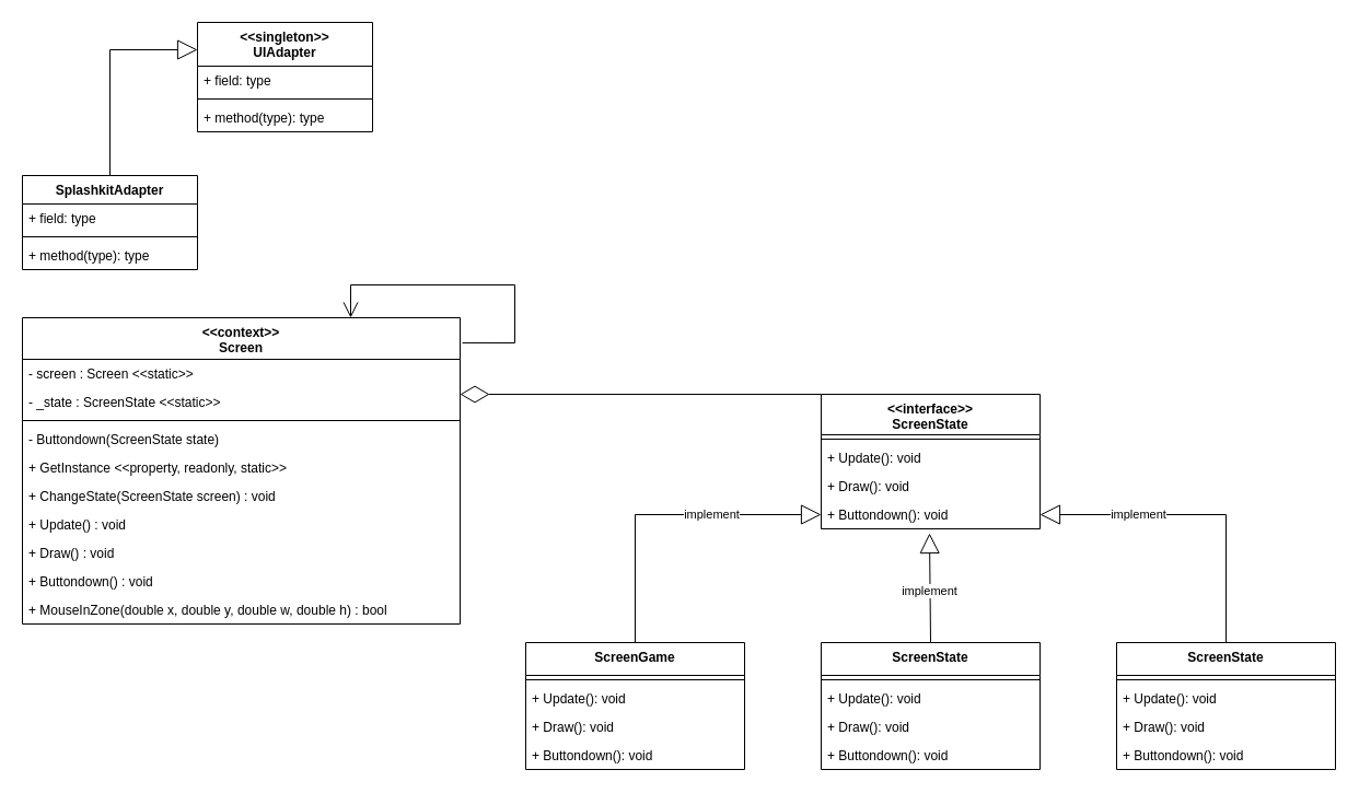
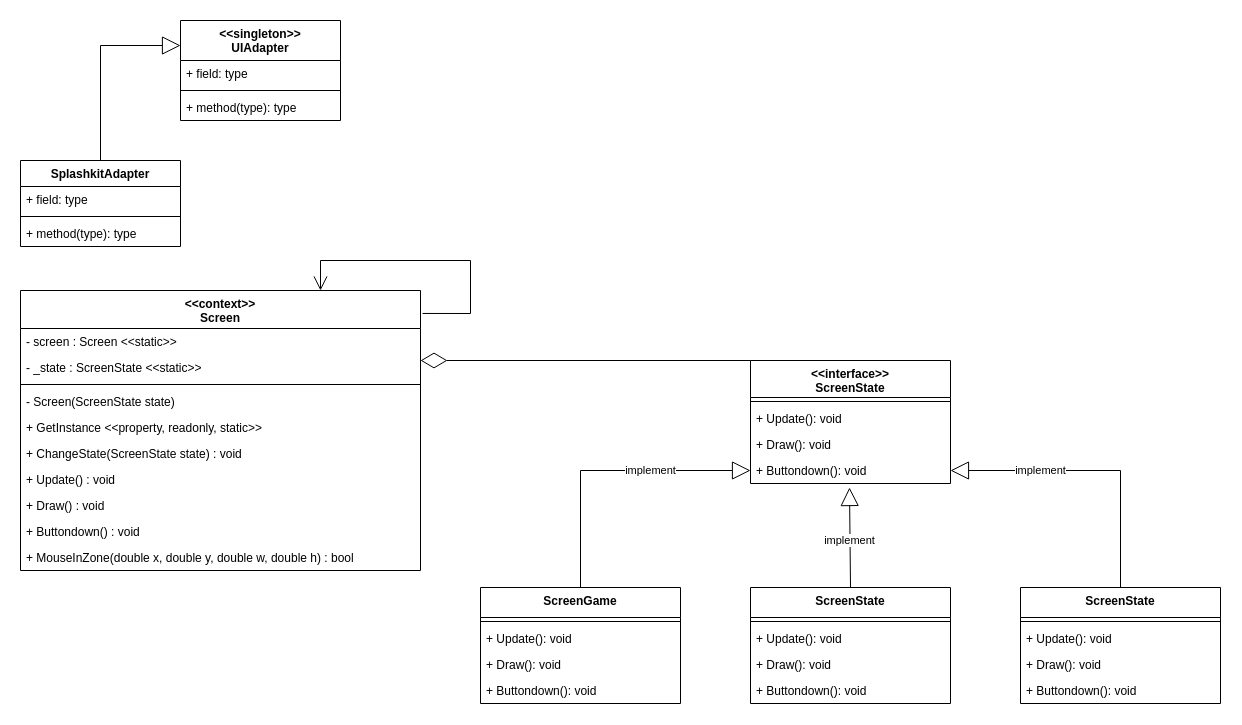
- <mxCell id="15" value="- Buttondown(ScreenState state)" style="text;strokeColor=none;fillColor=none;align=left;verticalAlign=top;spacingLeft=4;spacingRight=4;overflow=hidden;rotatable=0;points=[[0,0.5],[1,0.5]];portConstraint=eastwest;" vertex="1" parent="11"><mxGeometry y="98" width="400" height="26" as="geometry" /></mxCell>
+ <mxCell id="15" value="- Screen(ScreenState state)" style="text;strokeColor=none;fillColor=none;align=left;verticalAlign=top;spacingLeft=4;spacingRight=4;overflow=hidden;rotatable=0;points=[[0,0.5],[1,0.5]];portConstraint=eastwest;" vertex="1" parent="11"><mxGeometry y="98" width="400" height="26" as="geometry" /></mxCell>
- <mxCell id="17" value="+ ChangeState(ScreenState screen) : void" style="text;strokeColor=none;fillColor=none;align=left;verticalAlign=top;spacingLeft=4;spacingRight=4;overflow=hidden;rotatable=0;points=[[0,0.5],[1,0.5]];portConstraint=eastwest;" vertex="1" parent="11"><mxGeometry y="150" width="400" height="26" as="geometry" /></mxCell>
+ <mxCell id="17" value="+ ChangeState(ScreenState state) : void" style="text;strokeColor=none;fillColor=none;align=left;verticalAlign=top;spacingLeft=4;spacingRight=4;overflow=hidden;rotatable=0;points=[[0,0.5],[1,0.5]];portConstraint=eastwest;" vertex="1" parent="11"><mxGeometry y="150" width="400" height="26" as="geometry" /></mxCell>
